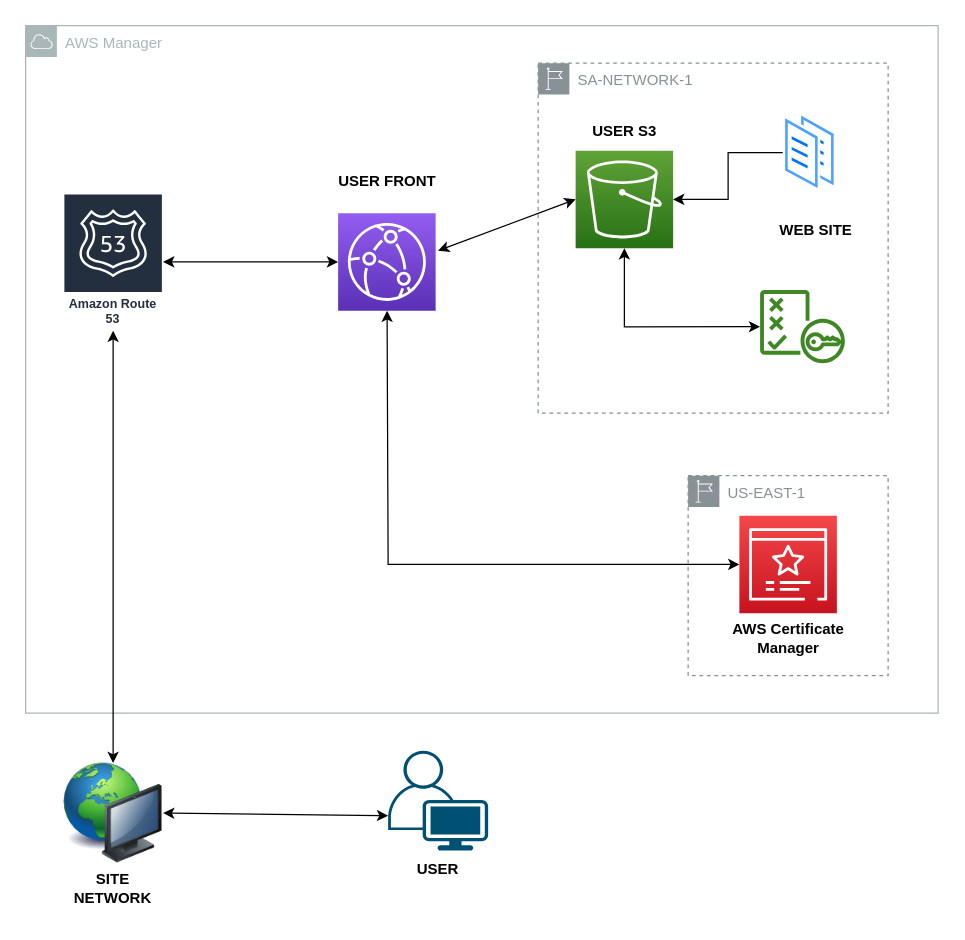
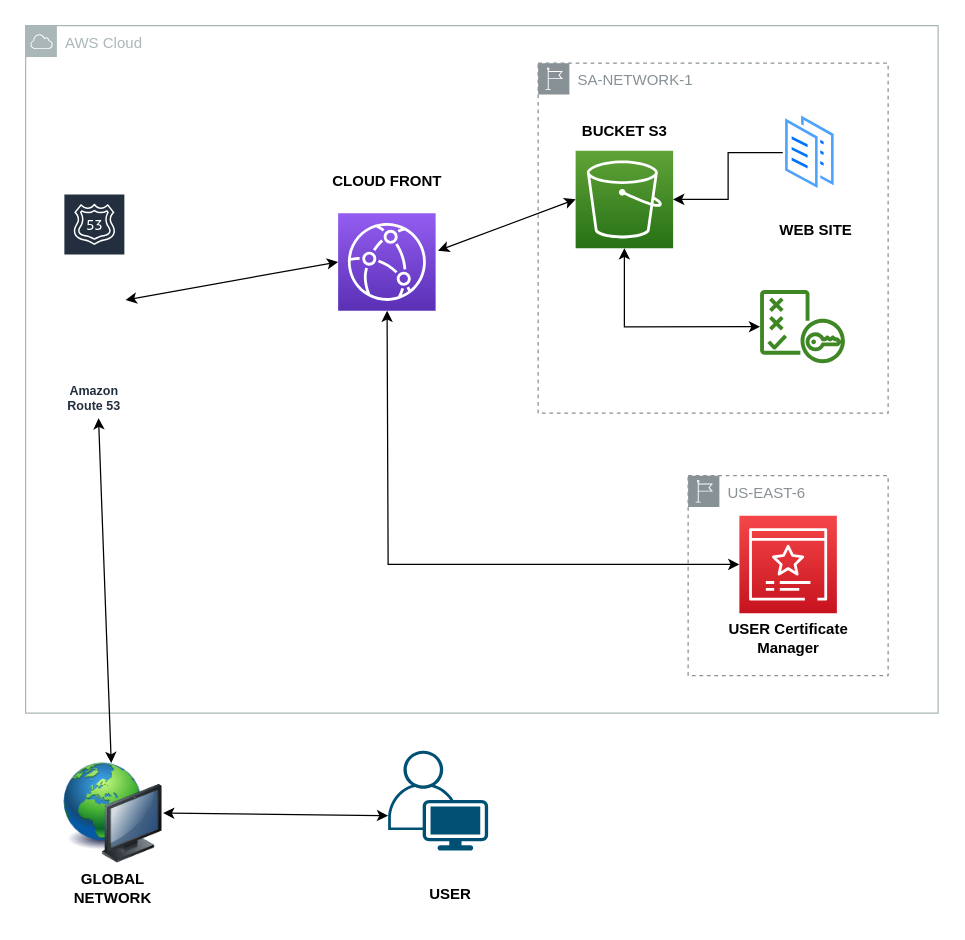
- <mxCell id="2" value="AWS Manager" style="sketch=0;outlineConnect=0;gradientColor=none;html=1;whiteSpace=wrap;fontSize=12;fontStyle=0;shape=mxgraph.aws4.group;grIcon=mxgraph.aws4.group_aws_cloud;strokeColor=#AAB7B8;fillColor=none;verticalAlign=top;align=left;spacingLeft=30;fontColor=#AAB7B8;dashed=0;" vertex="1" parent="1"><mxGeometry x="20" y="20" width="730" height="550" as="geometry" /></mxCell>
+ <mxCell id="2" value="AWS Cloud" style="sketch=0;outlineConnect=0;gradientColor=none;html=1;whiteSpace=wrap;fontSize=12;fontStyle=0;shape=mxgraph.aws4.group;grIcon=mxgraph.aws4.group_aws_cloud;strokeColor=#AAB7B8;fillColor=none;verticalAlign=top;align=left;spacingLeft=30;fontColor=#AAB7B8;dashed=0;" vertex="1" parent="1"><mxGeometry x="20" y="20" width="730" height="550" as="geometry" /></mxCell>
- <mxCell id="23" value="&lt;b&gt;USER S3&lt;/b&gt;" style="text;html=1;strokeColor=none;fillColor=none;align=center;verticalAlign=middle;whiteSpace=wrap;rounded=0;" vertex="1" parent="1"><mxGeometry x="448.5" y="90" width="101" height="30" as="geometry" /></mxCell>
+ <mxCell id="23" value="&lt;b&gt;BUCKET S3&lt;/b&gt;" style="text;html=1;strokeColor=none;fillColor=none;align=center;verticalAlign=middle;whiteSpace=wrap;rounded=0;" vertex="1" parent="1"><mxGeometry x="448.5" y="90" width="101" height="30" as="geometry" /></mxCell>
- <mxCell id="22" value="&lt;b&gt;USER FRONT&lt;/b&gt;" style="text;html=1;strokeColor=none;fillColor=none;align=center;verticalAlign=middle;whiteSpace=wrap;rounded=0;" vertex="1" parent="1"><mxGeometry x="258.5" y="130" width="101" height="30" as="geometry" /></mxCell>
+ <mxCell id="22" value="&lt;b&gt;CLOUD FRONT&lt;/b&gt;" style="text;html=1;strokeColor=none;fillColor=none;align=center;verticalAlign=middle;whiteSpace=wrap;rounded=0;" vertex="1" parent="1"><mxGeometry x="258.5" y="130" width="101" height="30" as="geometry" /></mxCell>
- <mxCell id="12" value="Amazon Route 53" style="sketch=0;outlineConnect=0;fontColor=#232F3E;gradientColor=none;strokeColor=#ffffff;fillColor=#232F3E;dashed=0;verticalLabelPosition=middle;verticalAlign=bottom;align=center;html=1;whiteSpace=wrap;fontSize=10;fontStyle=1;spacing=3;shape=mxgraph.aws4.productIcon;prIcon=mxgraph.aws4.route_53;" vertex="1" parent="1"><mxGeometry x="50" y="154" width="80" height="110" as="geometry" /></mxCell>
+ <mxCell id="12" value="Amazon Route 53" style="sketch=0;outlineConnect=0;fontColor=#232F3E;gradientColor=none;strokeColor=#ffffff;fillColor=#232F3E;dashed=0;verticalLabelPosition=middle;verticalAlign=bottom;align=center;html=1;whiteSpace=wrap;fontSize=10;fontStyle=1;spacing=3;shape=mxgraph.aws4.productIcon;prIcon=mxgraph.aws4.route_53;" vertex="1" parent="1"><mxGeometry x="50" y="154" width="50" height="180" as="geometry" /></mxCell>
- <mxCell id="4" value="US-EAST-1" style="sketch=0;outlineConnect=0;gradientColor=none;html=1;whiteSpace=wrap;fontSize=12;fontStyle=0;shape=mxgraph.aws4.group;grIcon=mxgraph.aws4.group_region;strokeColor=#879196;fillColor=none;verticalAlign=top;align=left;spacingLeft=30;fontColor=#879196;dashed=1;" vertex="1" parent="1"><mxGeometry x="550" y="380" width="160" height="160" as="geometry" /></mxCell>
+ <mxCell id="4" value="US-EAST-6" style="sketch=0;outlineConnect=0;gradientColor=none;html=1;whiteSpace=wrap;fontSize=12;fontStyle=0;shape=mxgraph.aws4.group;grIcon=mxgraph.aws4.group_region;strokeColor=#879196;fillColor=none;verticalAlign=top;align=left;spacingLeft=30;fontColor=#879196;dashed=1;" vertex="1" parent="1"><mxGeometry x="550" y="380" width="160" height="160" as="geometry" /></mxCell>
- <mxCell id="25" value="&lt;b&gt;AWS Certificate Manager&lt;/b&gt;" style="text;html=1;strokeColor=none;fillColor=none;align=center;verticalAlign=middle;whiteSpace=wrap;rounded=0;" vertex="1" parent="1"><mxGeometry x="579.5" y="490" width="101" height="40" as="geometry" /></mxCell>
+ <mxCell id="25" value="&lt;b&gt;USER Certificate Manager&lt;/b&gt;" style="text;html=1;strokeColor=none;fillColor=none;align=center;verticalAlign=middle;whiteSpace=wrap;rounded=0;" vertex="1" parent="1"><mxGeometry x="579.5" y="490" width="101" height="40" as="geometry" /></mxCell>
- <mxCell id="20" value="&lt;b&gt;USER&lt;/b&gt;" style="text;html=1;strokeColor=none;fillColor=none;align=center;verticalAlign=middle;whiteSpace=wrap;rounded=0;" vertex="1" parent="1"><mxGeometry x="320" y="680" width="60" height="30" as="geometry" /></mxCell>
+ <mxCell id="20" value="&lt;b&gt;USER&lt;/b&gt;" style="text;html=1;strokeColor=none;fillColor=none;align=center;verticalAlign=middle;whiteSpace=wrap;rounded=0;" vertex="1" parent="1"><mxGeometry x="330" y="700" width="60" height="30" as="geometry" /></mxCell>
- <mxCell id="21" value="&lt;b&gt;SITE NETWORK&lt;/b&gt;" style="text;html=1;strokeColor=none;fillColor=none;align=center;verticalAlign=middle;whiteSpace=wrap;rounded=0;" vertex="1" parent="1"><mxGeometry x="55" y="690" width="70" height="40" as="geometry" /></mxCell>
+ <mxCell id="21" value="&lt;b&gt;GLOBAL NETWORK&lt;/b&gt;" style="text;html=1;strokeColor=none;fillColor=none;align=center;verticalAlign=middle;whiteSpace=wrap;rounded=0;" vertex="1" parent="1"><mxGeometry x="55" y="690" width="70" height="40" as="geometry" /></mxCell>
